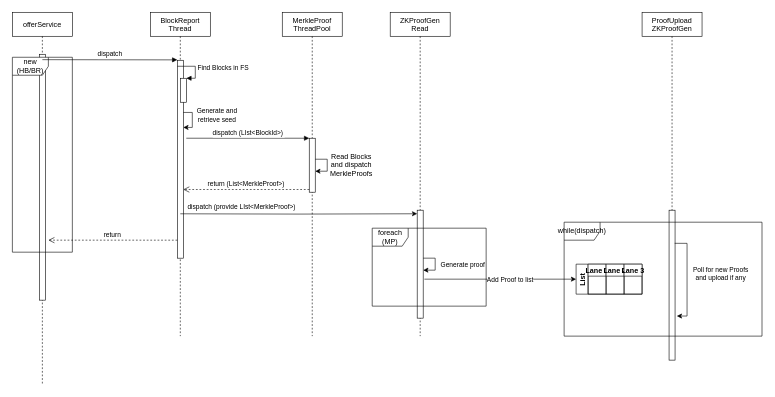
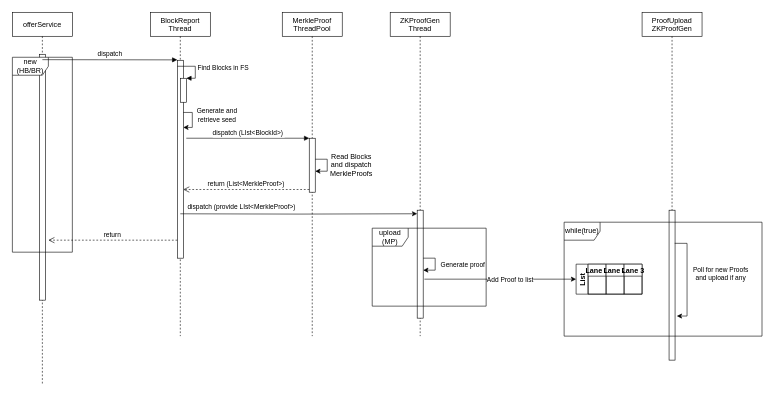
- <mxCell id="18" value="ZKProofGen&#10;Read" style="shape=umlLifeline;perimeter=lifelinePerimeter;container=1;collapsible=0;recursiveResize=0;rounded=0;shadow=0;strokeWidth=1;" vertex="1" parent="1"><mxGeometry x="650" y="20" width="100" height="540" as="geometry" /></mxCell>
+ <mxCell id="18" value="ZKProofGen&#10;Thread" style="shape=umlLifeline;perimeter=lifelinePerimeter;container=1;collapsible=0;recursiveResize=0;rounded=0;shadow=0;strokeWidth=1;" vertex="1" parent="1"><mxGeometry x="650" y="20" width="100" height="540" as="geometry" /></mxCell>
- <mxCell id="36" value="while(dispatch)" style="shape=umlFrame;whiteSpace=wrap;html=1;" vertex="1" parent="1"><mxGeometry x="940" y="370" width="330" height="190" as="geometry" /></mxCell>
+ <mxCell id="36" value="while(true)" style="shape=umlFrame;whiteSpace=wrap;html=1;" vertex="1" parent="1"><mxGeometry x="940" y="370" width="330" height="190" as="geometry" /></mxCell>
- <mxCell id="29" value="foreach&lt;br&gt;(MP)" style="shape=umlFrame;whiteSpace=wrap;html=1;" vertex="1" parent="1"><mxGeometry x="620" y="380" width="190" height="130" as="geometry" /></mxCell>
+ <mxCell id="29" value="upload&lt;br&gt;(MP)" style="shape=umlFrame;whiteSpace=wrap;html=1;" vertex="1" parent="1"><mxGeometry x="620" y="380" width="190" height="130" as="geometry" /></mxCell>
